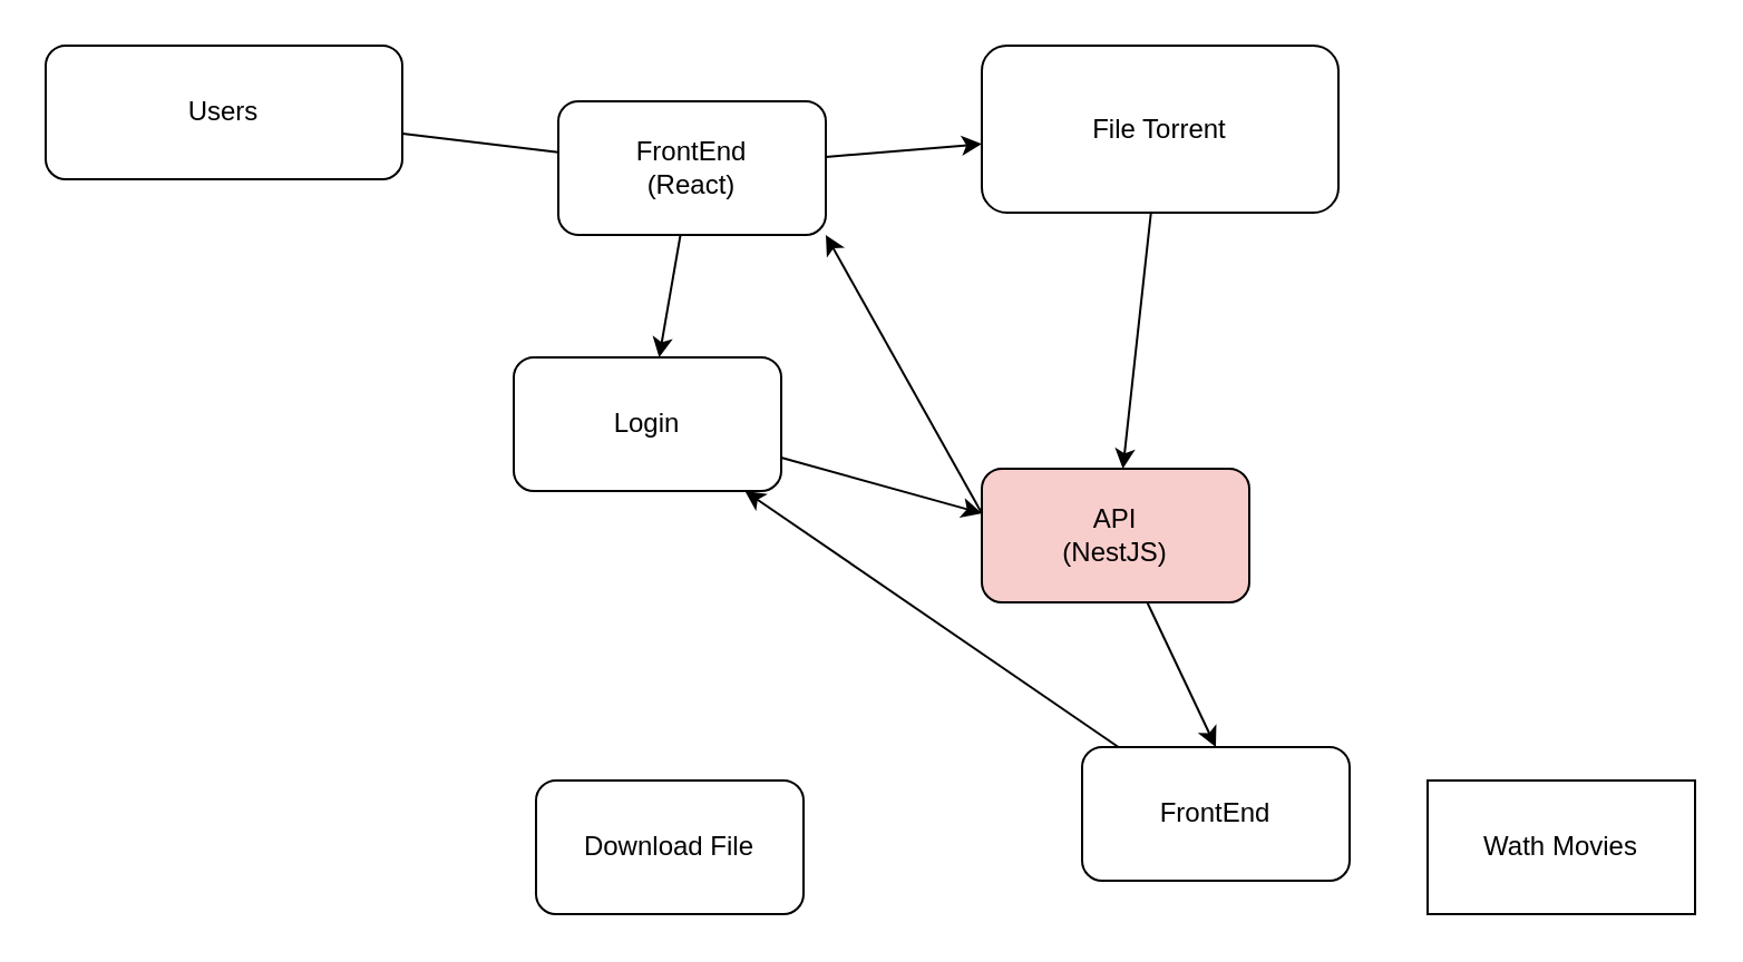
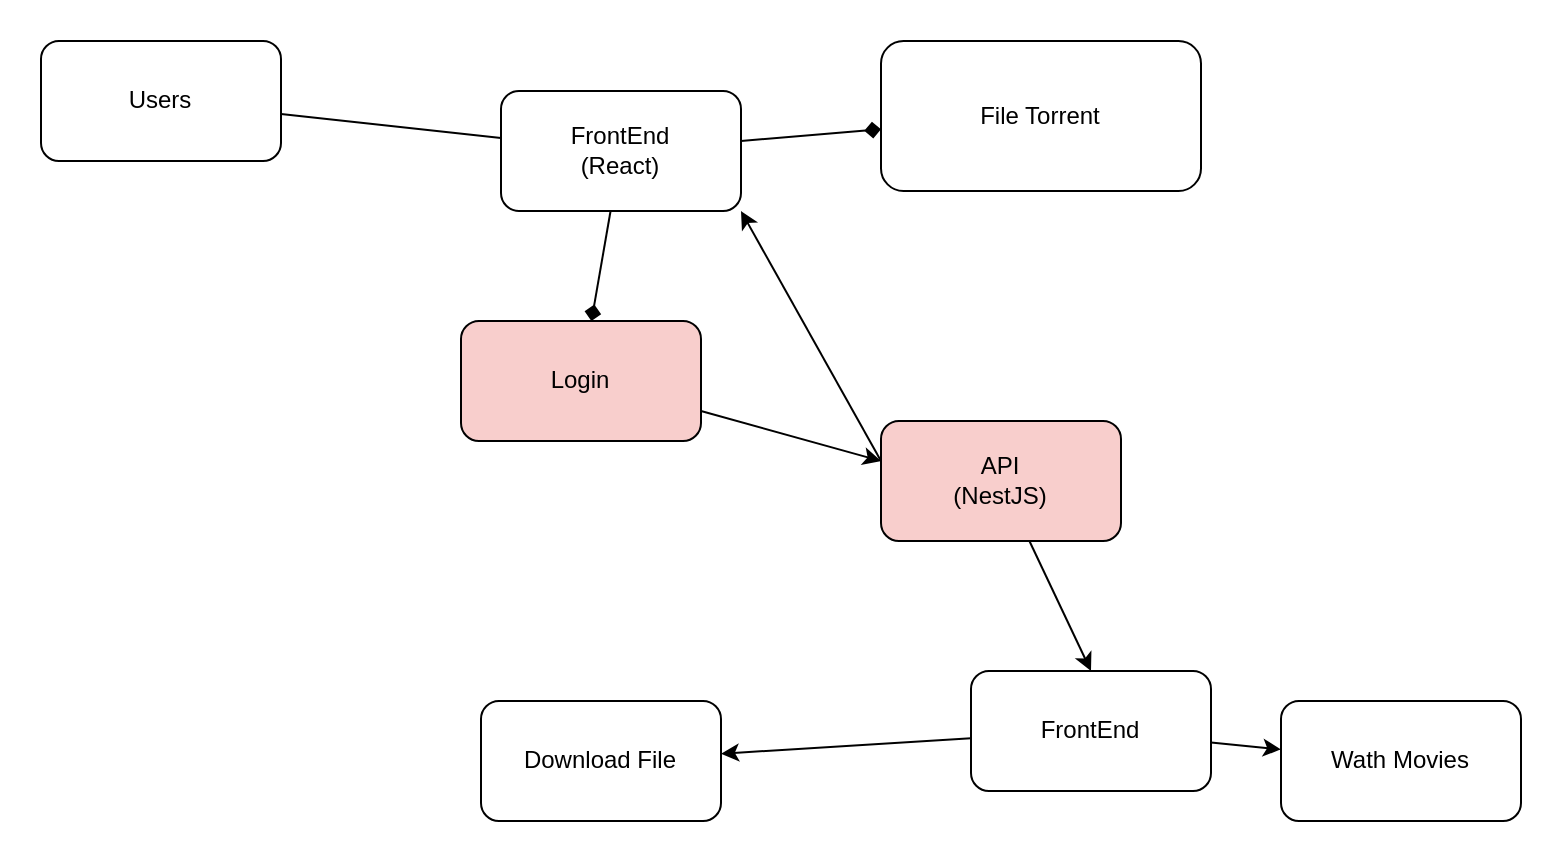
- <mxCell id="3" value="Users" style="rounded=1;whiteSpace=wrap;html=1;" parent="1" vertex="1"><mxGeometry x="20" y="20" width="160" height="60" as="geometry" /></mxCell>
+ <mxCell id="3" value="Users" style="rounded=1;whiteSpace=wrap;html=1;" parent="1" vertex="1"><mxGeometry x="20" width="120" height="60" as="geometry" y="20" /></mxCell>
- <mxCell id="2" value="" style="edgeStyle=none;html=1;startArrow=none;" parent="1" source="11" target="8" edge="1"><mxGeometry relative="1" as="geometry" /></mxCell>
+ <mxCell id="2" value="" style="edgeStyle=none;html=1;startArrow=none;endArrow=diamond;" parent="1" source="11" target="8" edge="1"><mxGeometry relative="1" as="geometry" /></mxCell>
- <mxCell id="7" value="" style="edgeStyle=none;html=1;" parent="1" source="8" target="6" edge="1"><mxGeometry relative="1" as="geometry" /></mxCell>
- <mxCell id="10" value="" style="edgeStyle=none;html=1;" parent="1" source="11" target="16" edge="1"><mxGeometry relative="1" as="geometry" /></mxCell>
+ <mxCell id="10" value="" style="edgeStyle=none;html=1;endArrow=diamond;" parent="1" source="11" target="16" edge="1"><mxGeometry relative="1" as="geometry" /></mxCell>
- <mxCell id="16" value="Login" style="whiteSpace=wrap;html=1;rounded=1;" parent="1" vertex="1"><mxGeometry x="230" y="160" width="120" height="60" as="geometry" /></mxCell>
+ <mxCell id="16" value="Login" style="whiteSpace=wrap;html=1;rounded=1;fillColor=#f8cecc;" parent="1" vertex="1"><mxGeometry x="230" y="160" width="120" height="60" as="geometry" /></mxCell>
- <mxCell id="12" value="" style="edgeStyle=none;html=1;" edge="1" parent="1" source="14" target="16"><mxGeometry relative="1" as="geometry" /></mxCell>
+ <mxCell id="12" value="" style="edgeStyle=none;html=1;" edge="1" parent="1" source="14" target="17"><mxGeometry relative="1" as="geometry" /></mxCell>
+ <mxCell id="13" value="" style="edgeStyle=none;html=1;" edge="1" parent="1" source="14" target="18"><mxGeometry relative="1" as="geometry" /></mxCell>
- <mxCell id="18" value="Wath Movies" style="whiteSpace=wrap;html=1;rounded=0;" vertex="1" parent="1"><mxGeometry x="640" y="350" width="120" height="60" as="geometry" /></mxCell>
+ <mxCell id="18" value="Wath Movies" style="whiteSpace=wrap;html=1;rounded=1;" vertex="1" parent="1"><mxGeometry x="640" y="350" width="120" height="60" as="geometry" /></mxCell>
